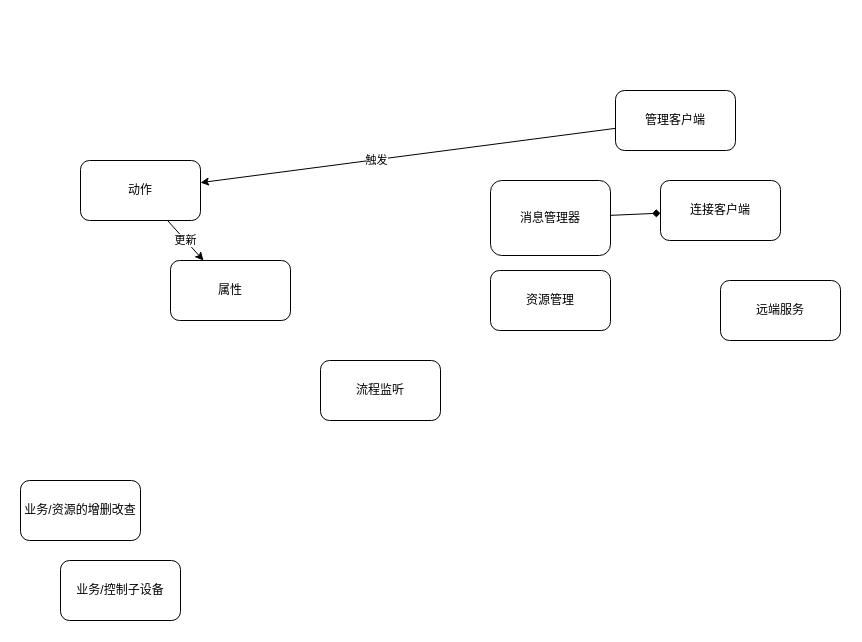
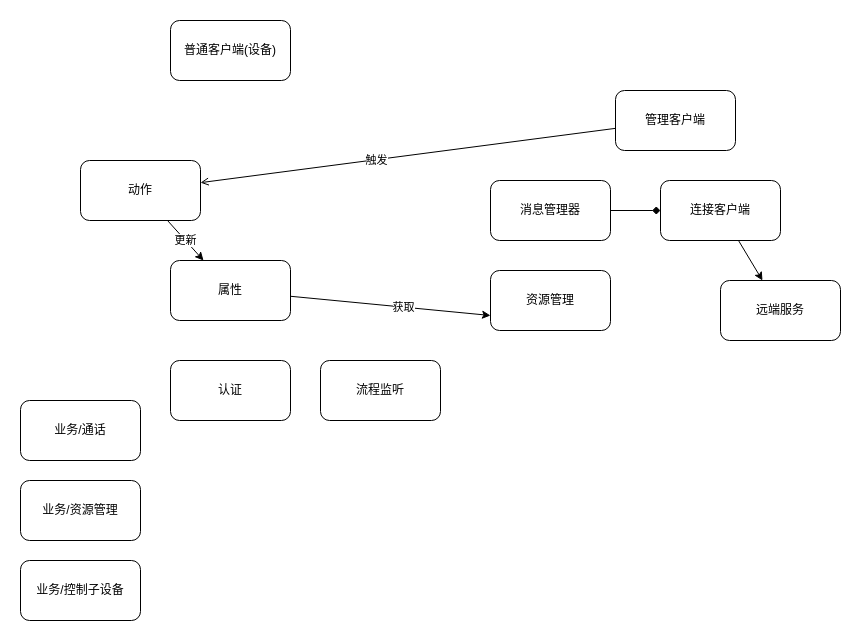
+ <mxCell id="2" value="普通客户端(设备)" style="rounded=1;whiteSpace=wrap;html=1;" vertex="1" parent="1"><mxGeometry x="170" y="20" width="120" height="60" as="geometry" /></mxCell>
- <mxCell id="3" style="edgeStyle=none;html=1;" edge="1" parent="1" source="5" target="7"><mxGeometry relative="1" as="geometry" /></mxCell>
+ <mxCell id="3" style="edgeStyle=none;html=1;endArrow=open;" edge="1" parent="1" source="5" target="7"><mxGeometry relative="1" as="geometry" /></mxCell>
- <mxCell id="16" value="消息管理器" style="rounded=1;whiteSpace=wrap;html=1;" vertex="1" parent="1"><mxGeometry x="490" y="180" width="120" height="75" as="geometry" /></mxCell>
+ <mxCell id="16" value="消息管理器" style="rounded=1;whiteSpace=wrap;html=1;" vertex="1" parent="1"><mxGeometry x="490" y="180" width="120" height="60" as="geometry" /></mxCell>
+ <mxCell id="11" style="edgeStyle=none;html=1;" edge="1" parent="1" source="12" target="13"><mxGeometry relative="1" as="geometry" /></mxCell>
+ <mxCell id="8" style="edgeStyle=none;html=1;entryX=0;entryY=0.75;entryDx=0;entryDy=0;" edge="1" parent="1" source="10" target="14"><mxGeometry relative="1" as="geometry" /></mxCell>
+ <mxCell id="9" value="获取" style="edgeLabel;html=1;align=center;verticalAlign=middle;resizable=0;points=[];" vertex="1" connectable="0" parent="8"><mxGeometry x="0.124" relative="1" as="geometry"><mxPoint as="offset" /></mxGeometry></mxCell>
+ <mxCell id="17" value="认证" style="rounded=1;whiteSpace=wrap;html=1;" vertex="1" parent="1"><mxGeometry x="170" y="360" width="120" height="60" as="geometry" /></mxCell>
+ <mxCell id="18" value="业务/通话" style="rounded=1;whiteSpace=wrap;html=1;" vertex="1" parent="1"><mxGeometry x="20" y="400" width="120" height="60" as="geometry" /></mxCell>
- <mxCell id="20" value="业务/资源的增删改查" style="rounded=1;whiteSpace=wrap;html=1;" vertex="1" parent="1"><mxGeometry x="20" y="480" width="120" height="60" as="geometry" /></mxCell>
+ <mxCell id="20" value="业务/资源管理" style="rounded=1;whiteSpace=wrap;html=1;" vertex="1" parent="1"><mxGeometry x="20" y="480" width="120" height="60" as="geometry" /></mxCell>
- <mxCell id="21" value="业务/控制子设备" style="rounded=1;whiteSpace=wrap;html=1;" vertex="1" parent="1"><mxGeometry x="60" y="560" width="120" height="60" as="geometry" /></mxCell>
+ <mxCell id="21" value="业务/控制子设备" style="rounded=1;whiteSpace=wrap;html=1;" vertex="1" parent="1"><mxGeometry x="20" y="560" width="120" height="60" as="geometry" /></mxCell>
